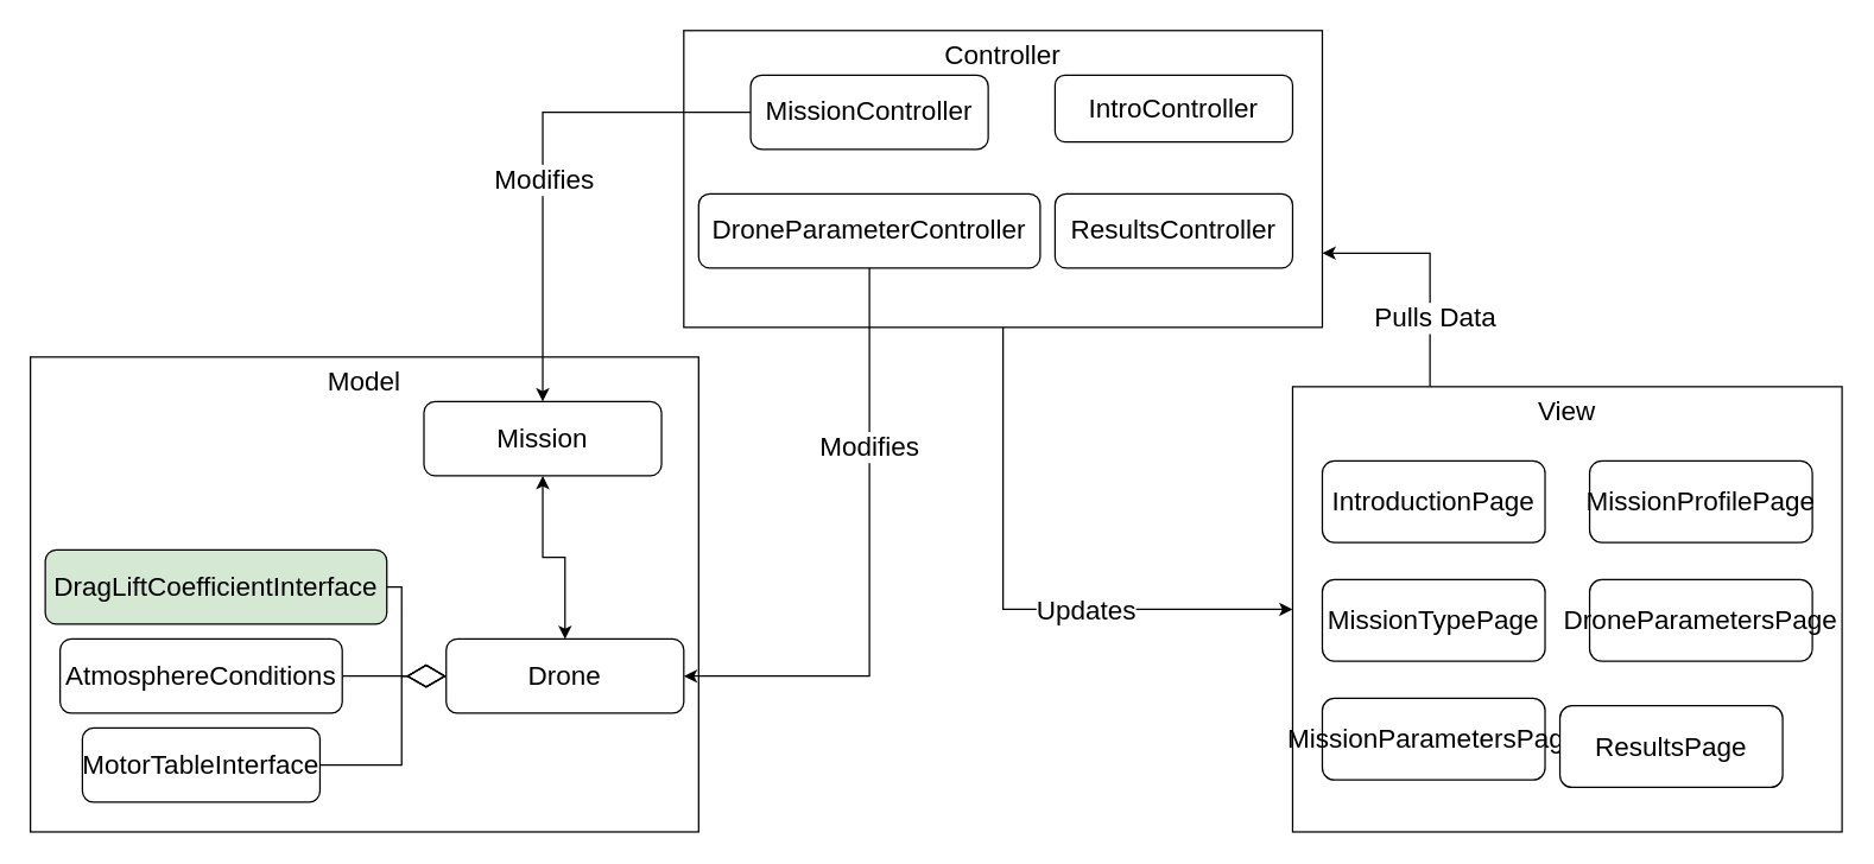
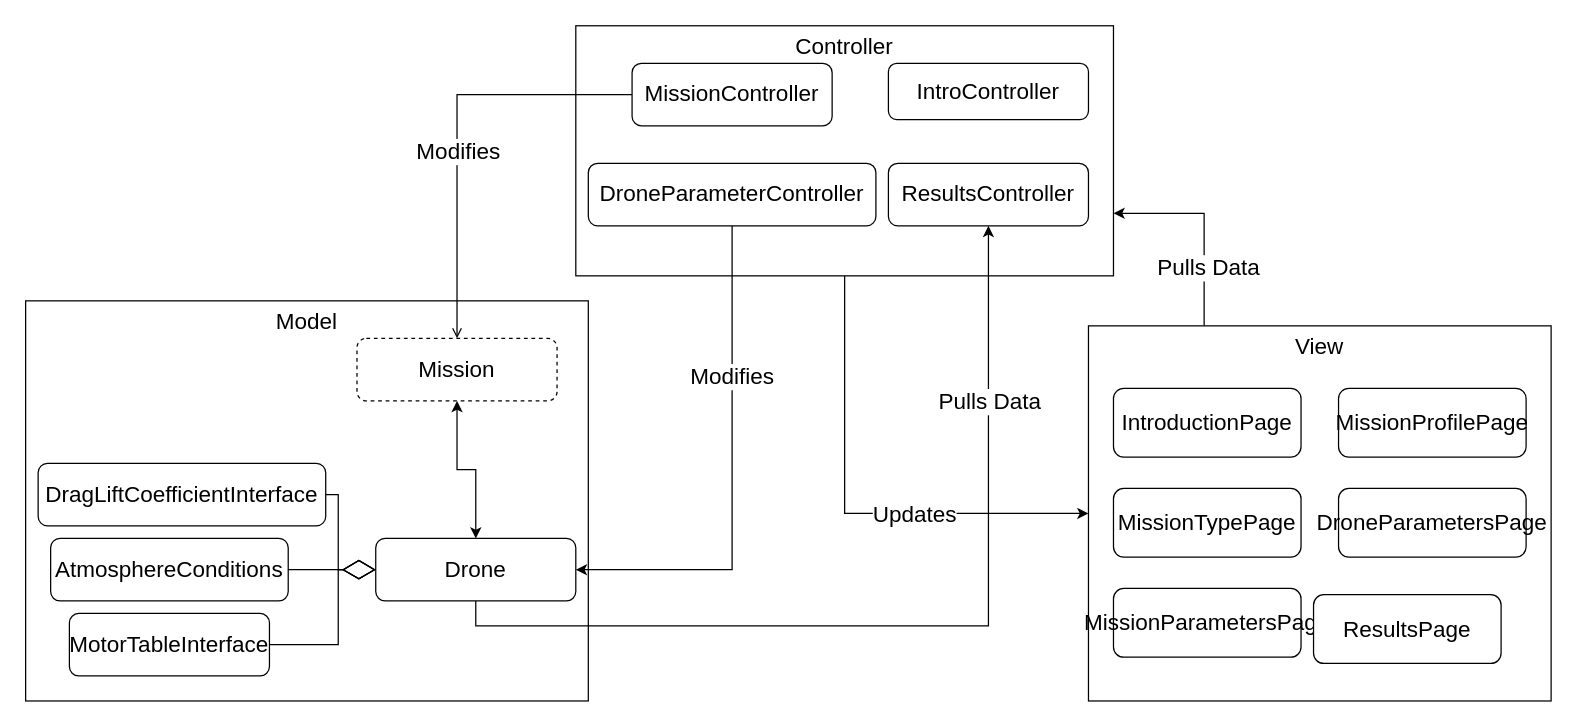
- <mxCell id="15" style="edgeStyle=orthogonalEdgeStyle;rounded=0;orthogonalLoop=1;jettySize=auto;html=1;exitX=0;exitY=0.5;exitDx=0;exitDy=0;entryX=0.5;entryY=0;entryDx=0;entryDy=0;" parent="1" source="17" target="12" edge="1"><mxGeometry relative="1" as="geometry" /></mxCell>
+ <mxCell id="15" style="edgeStyle=orthogonalEdgeStyle;rounded=0;orthogonalLoop=1;jettySize=auto;html=1;exitX=0;exitY=0.5;exitDx=0;exitDy=0;entryX=0.5;entryY=0;entryDx=0;entryDy=0;endArrow=open;" parent="1" source="17" target="12" edge="1"><mxGeometry relative="1" as="geometry" /></mxCell>
- <mxCell id="12" value="&lt;font style=&quot;font-size: 18px;&quot;&gt;Mission&lt;/font&gt;" style="rounded=1;whiteSpace=wrap;html=1;" parent="1" vertex="1"><mxGeometry x="285" y="270" width="160" height="50" as="geometry" /></mxCell>
+ <mxCell id="12" value="&lt;font style=&quot;font-size: 18px;&quot;&gt;Mission&lt;/font&gt;" style="rounded=1;whiteSpace=wrap;html=1;dashed=1;" parent="1" vertex="1"><mxGeometry x="285" y="270" width="160" height="50" as="geometry" /></mxCell>
- <mxCell id="10" value="&lt;font style=&quot;font-size: 18px;&quot;&gt;DragLiftCoefficientInterface&lt;/font&gt;" style="rounded=1;whiteSpace=wrap;html=1;fillColor=#d5e8d4;" parent="1" vertex="1"><mxGeometry x="30" y="370" width="230" height="50" as="geometry" /></mxCell>
+ <mxCell id="10" value="&lt;font style=&quot;font-size: 18px;&quot;&gt;DragLiftCoefficientInterface&lt;/font&gt;" style="rounded=1;whiteSpace=wrap;html=1;" parent="1" vertex="1"><mxGeometry x="30" y="370" width="230" height="50" as="geometry" /></mxCell>
+ <mxCell id="6" style="edgeStyle=orthogonalEdgeStyle;rounded=0;orthogonalLoop=1;jettySize=auto;html=1;exitX=0.5;exitY=1;exitDx=0;exitDy=0;" parent="1" source="8" target="18" edge="1"><mxGeometry relative="1" as="geometry" /></mxCell>
+ <mxCell id="7" value="&lt;font style=&quot;font-size: 18px;&quot;&gt;Pulls Data&lt;/font&gt;" style="edgeLabel;html=1;align=center;verticalAlign=middle;resizable=0;points=[];" parent="6" vertex="1" connectable="0"><mxGeometry x="0.626" y="-4" relative="1" as="geometry"><mxPoint x="-4" as="offset" /></mxGeometry></mxCell>
